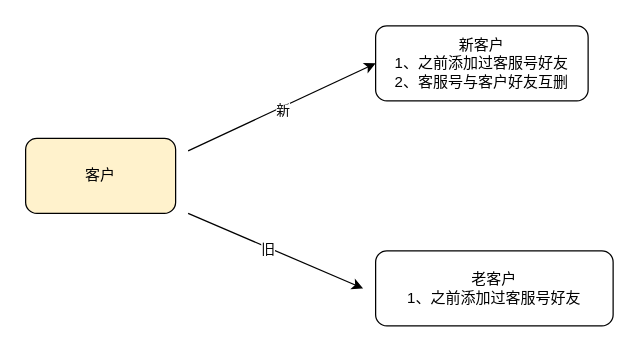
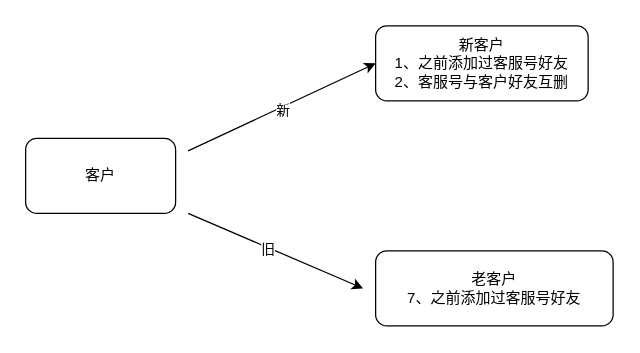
- <mxCell id="2" value="客户" style="rounded=1;whiteSpace=wrap;html=1;fillColor=#fff2cc;" vertex="1" parent="1"><mxGeometry x="20" y="110" width="120" height="60" as="geometry" /></mxCell>
+ <mxCell id="2" value="客户" style="rounded=1;whiteSpace=wrap;html=1;" vertex="1" parent="1"><mxGeometry x="20" y="110" width="120" height="60" as="geometry" /></mxCell>
- <mxCell id="8" value="老客户&lt;br&gt;1、之前添加过客服号好友" style="rounded=1;whiteSpace=wrap;html=1;" vertex="1" parent="1"><mxGeometry x="300" y="200" width="190" height="60" as="geometry" /></mxCell>
+ <mxCell id="8" value="老客户&lt;br&gt;7、之前添加过客服号好友" style="rounded=1;whiteSpace=wrap;html=1;" vertex="1" parent="1"><mxGeometry x="300" y="200" width="190" height="60" as="geometry" /></mxCell>
